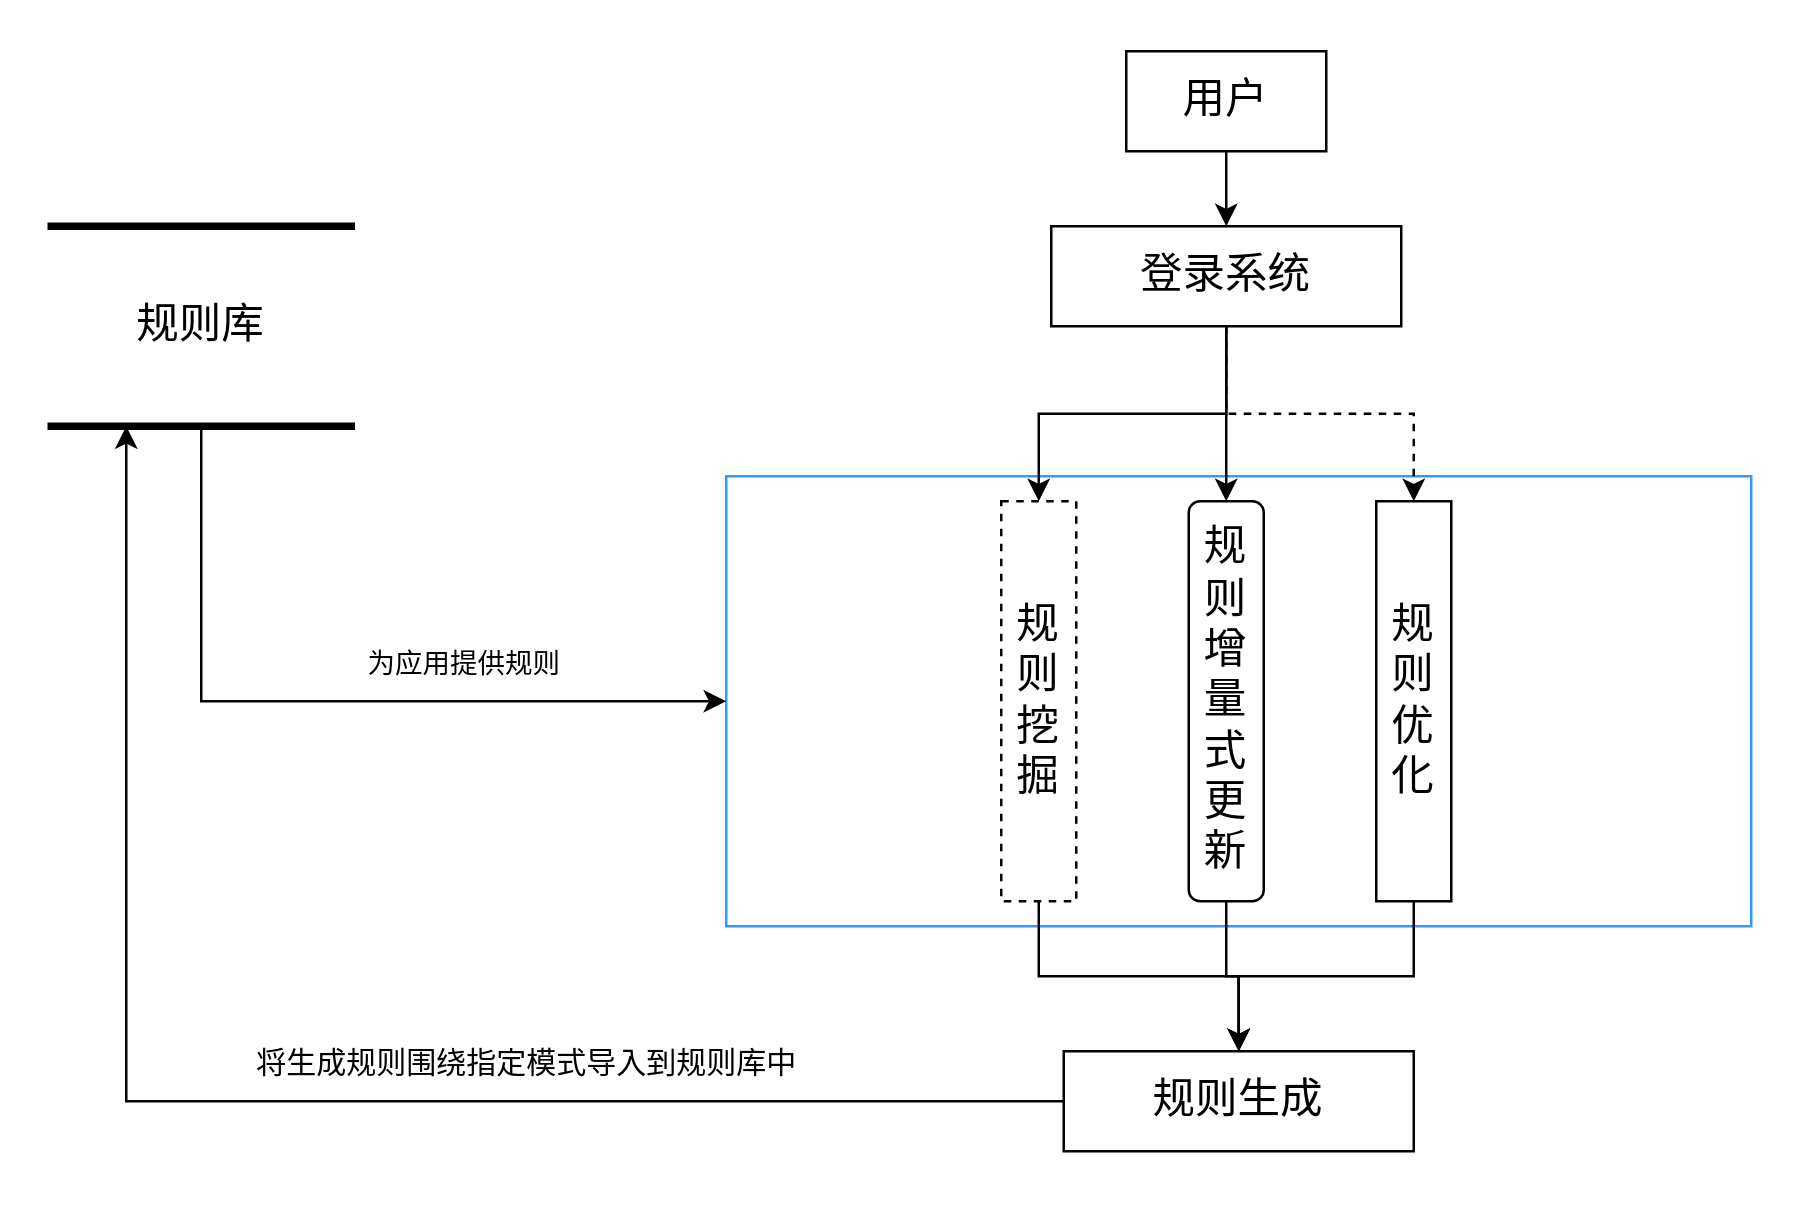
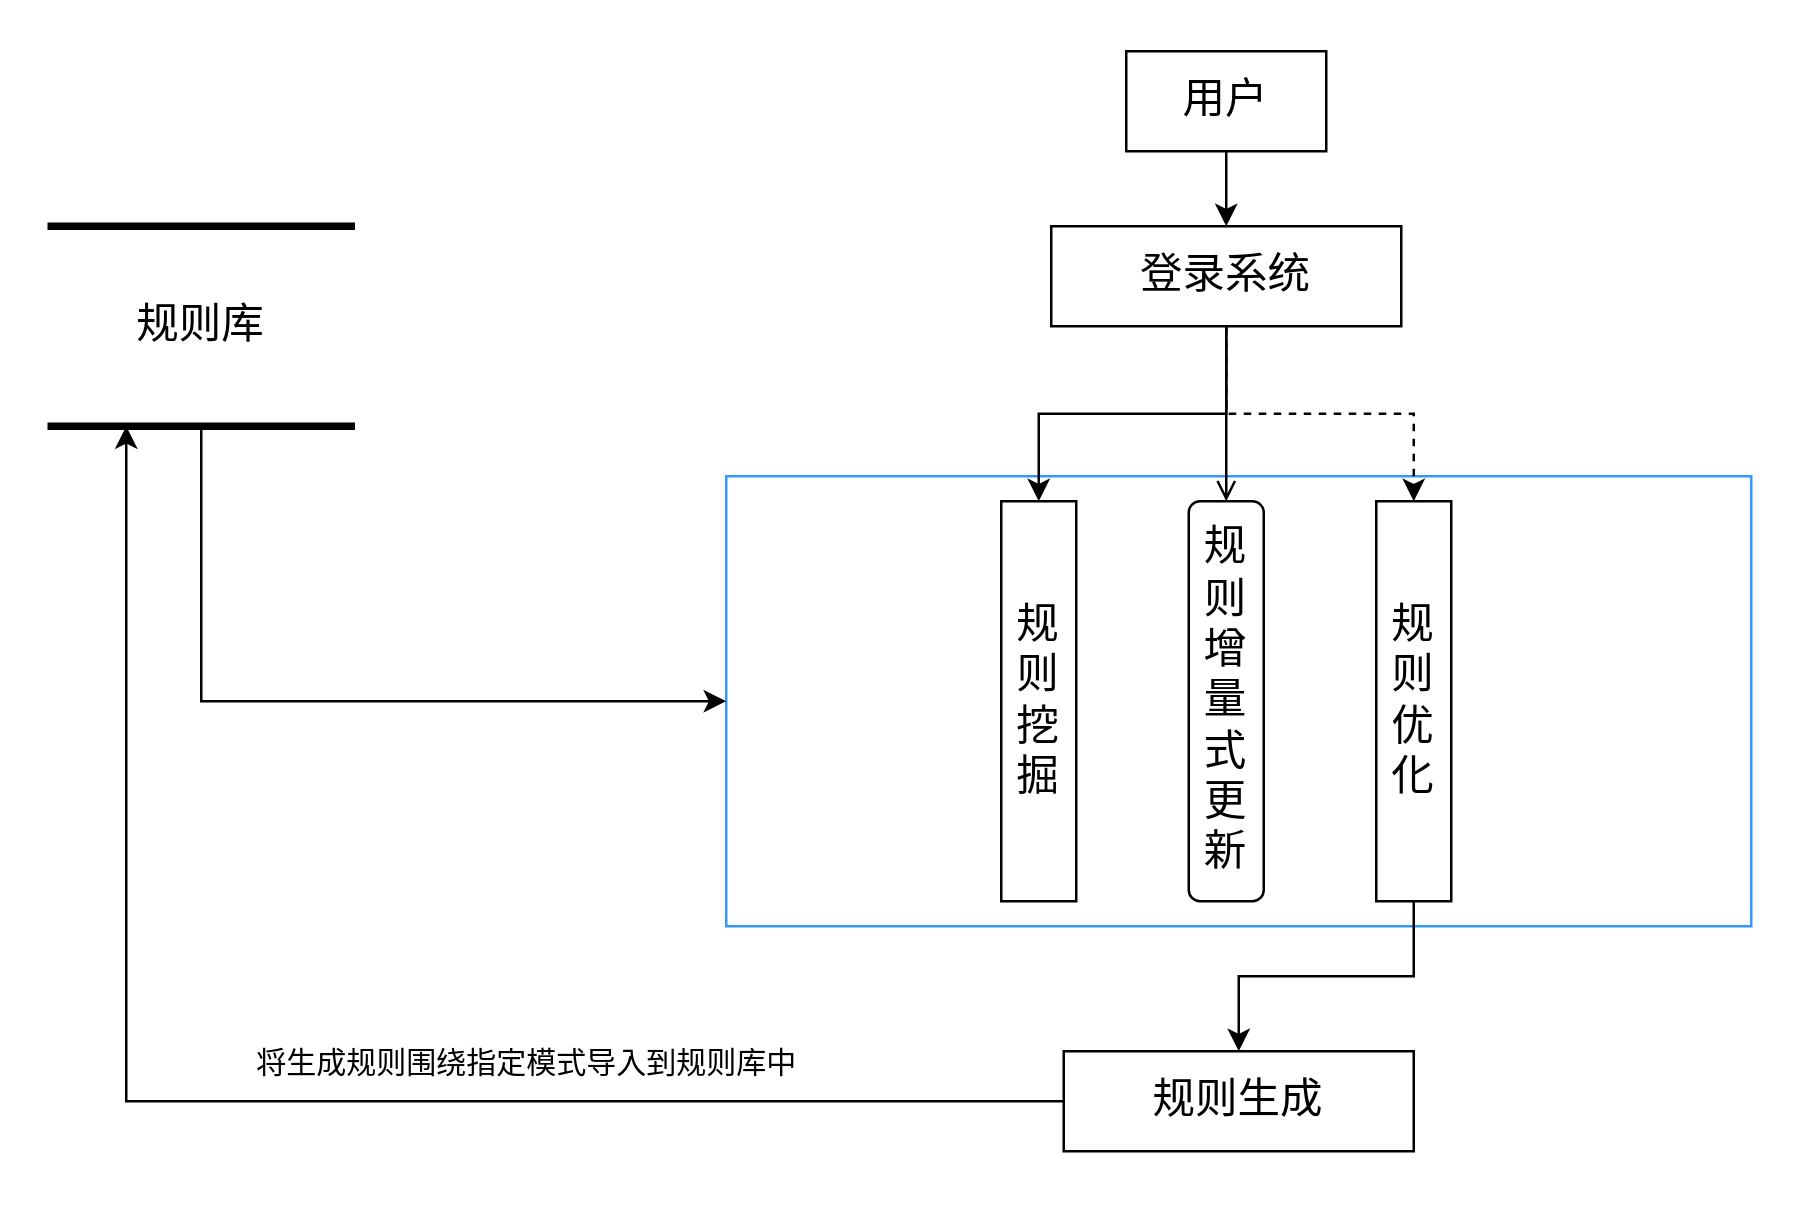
- <mxCell id="13" style="edgeStyle=orthogonalEdgeStyle;rounded=0;orthogonalLoop=1;jettySize=auto;html=1;entryX=0.5;entryY=0;entryDx=0;entryDy=0;" parent="1" source="16" target="8" edge="1"><mxGeometry relative="1" as="geometry"><Array as="points"><mxPoint x="490" y="200" /></Array></mxGeometry></mxCell>
+ <mxCell id="13" style="edgeStyle=orthogonalEdgeStyle;rounded=0;orthogonalLoop=1;jettySize=auto;html=1;entryX=0.5;entryY=0;entryDx=0;entryDy=0;endArrow=open;" parent="1" source="16" target="8" edge="1"><mxGeometry relative="1" as="geometry"><Array as="points"><mxPoint x="490" y="200" /></Array></mxGeometry></mxCell>
- <mxCell id="19" value="&lt;span style=&quot;font-size: 11px; background-color: rgb(255, 255, 255);&quot;&gt;为应用提供规则&lt;/span&gt;" style="text;html=1;align=center;verticalAlign=middle;resizable=0;points=[];autosize=1;strokeColor=none;fillColor=none;" parent="1" vertex="1"><mxGeometry x="130" y="250" width="110" height="30" as="geometry" /></mxCell>
- <mxCell id="6" value="规则挖掘" style="rounded=0;whiteSpace=wrap;html=1;strokeColor=#000000;strokeWidth=1;fontSize=17;dashed=1;" parent="1" vertex="1"><mxGeometry x="400" y="200" width="30" height="160" as="geometry" /></mxCell>
+ <mxCell id="6" value="规则挖掘" style="rounded=0;whiteSpace=wrap;html=1;strokeColor=#000000;strokeWidth=1;fontSize=17;" parent="1" vertex="1"><mxGeometry x="400" y="200" width="30" height="160" as="geometry" /></mxCell>
- <mxCell id="7" style="edgeStyle=orthogonalEdgeStyle;rounded=0;orthogonalLoop=1;jettySize=auto;html=1;entryX=0.5;entryY=0;entryDx=0;entryDy=0;" parent="1" source="8" target="18" edge="1"><mxGeometry relative="1" as="geometry" /></mxCell>
- <mxCell id="5" style="edgeStyle=orthogonalEdgeStyle;rounded=0;orthogonalLoop=1;jettySize=auto;html=1;" parent="1" source="6" target="18" edge="1"><mxGeometry relative="1" as="geometry" /></mxCell>
